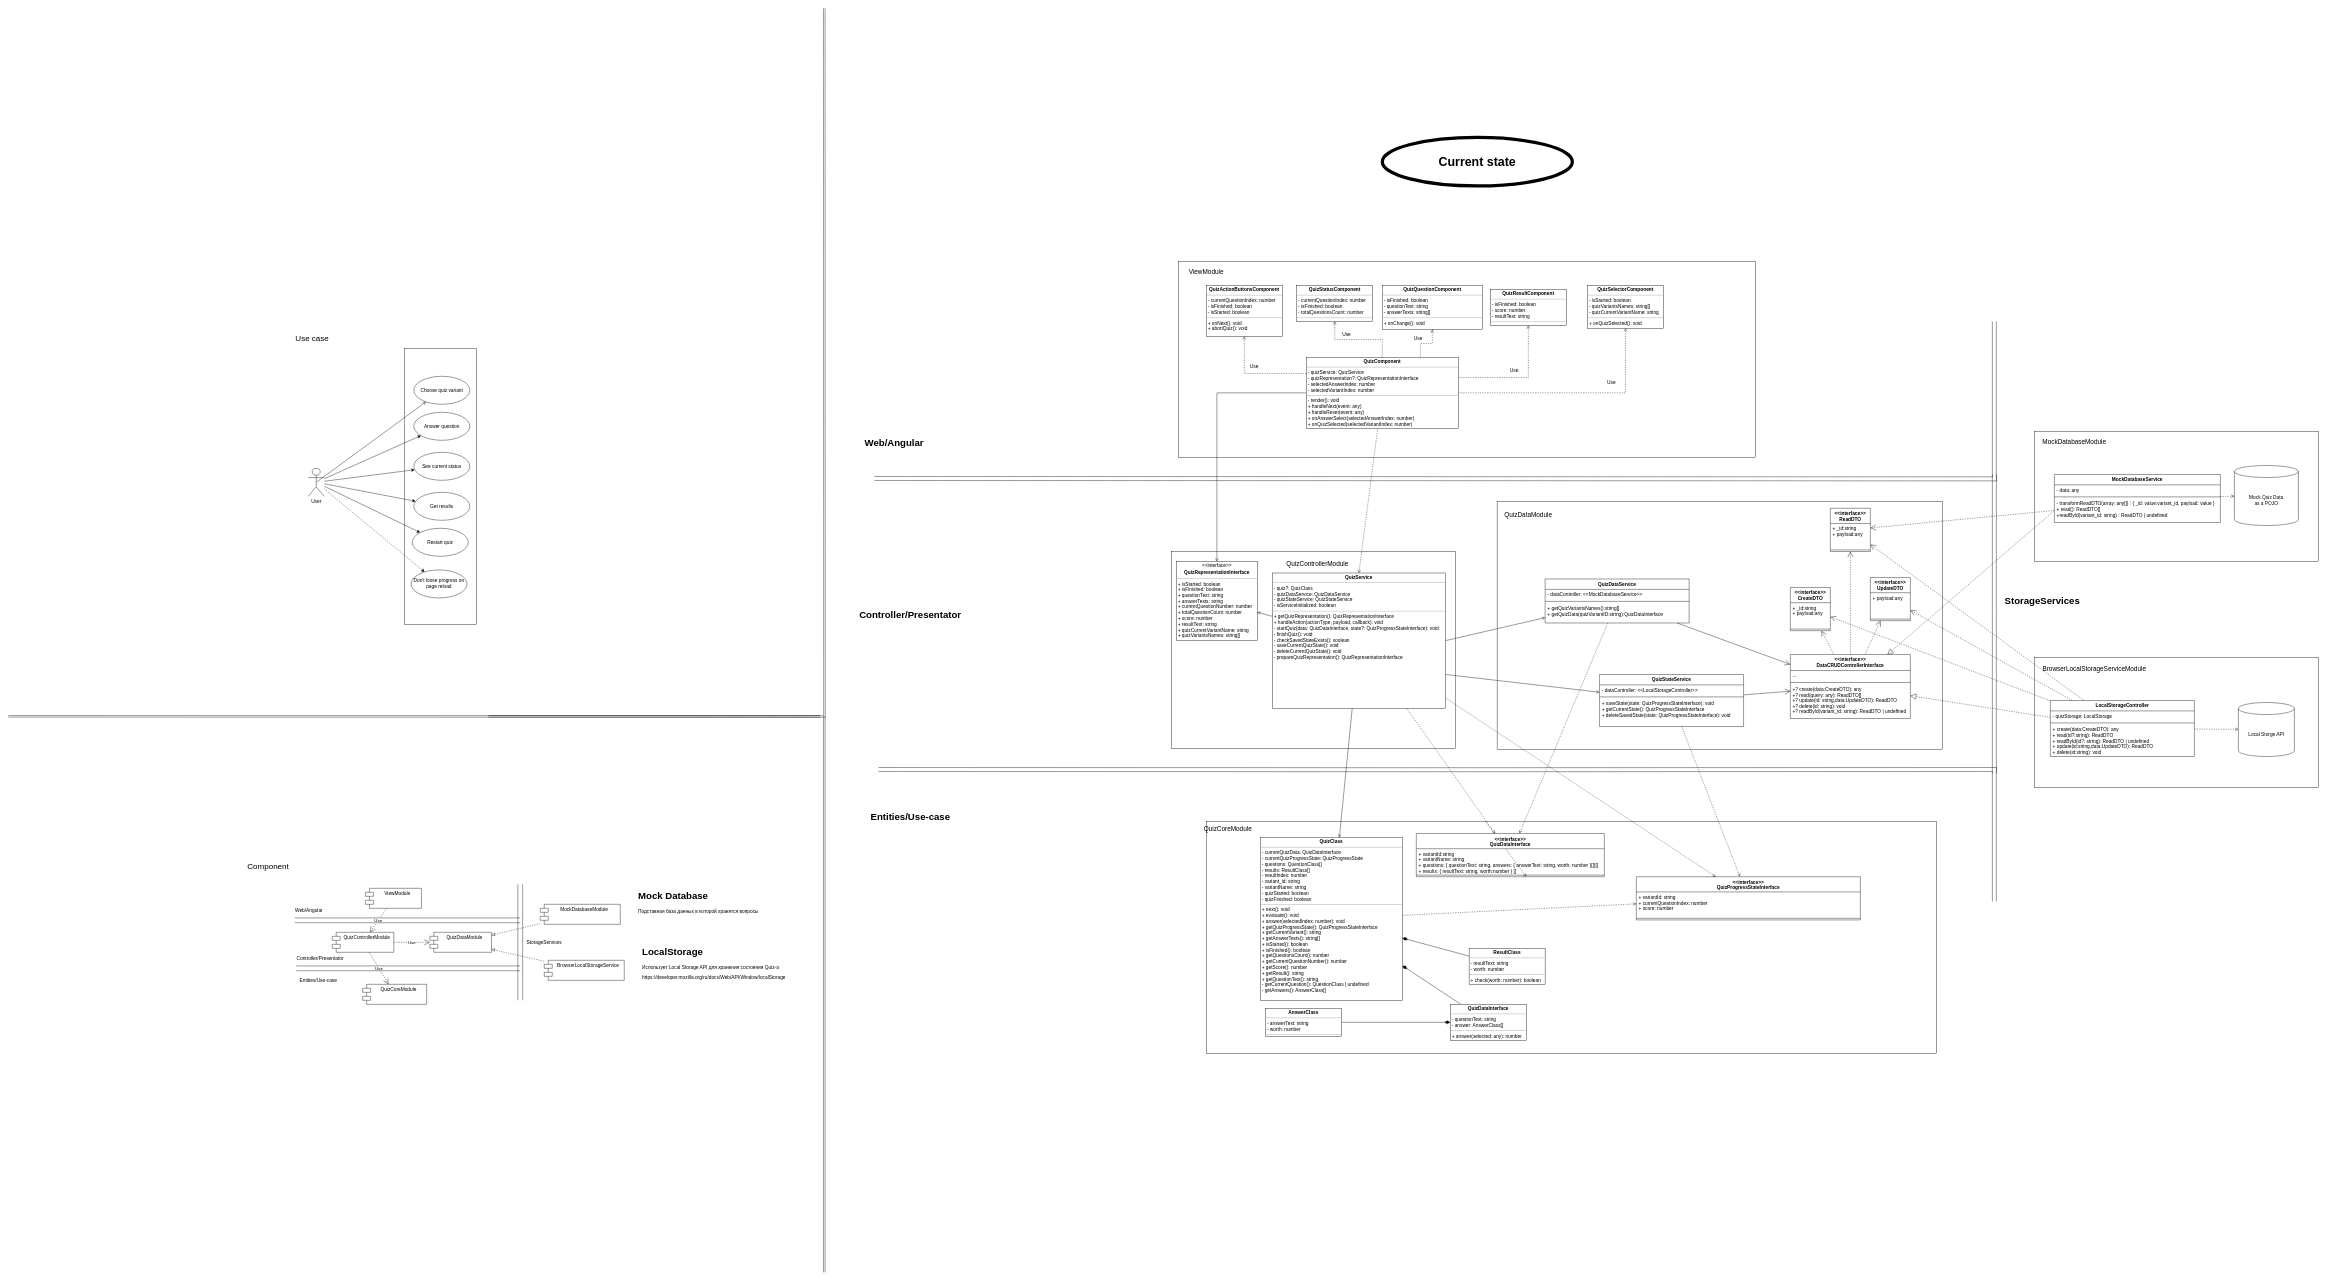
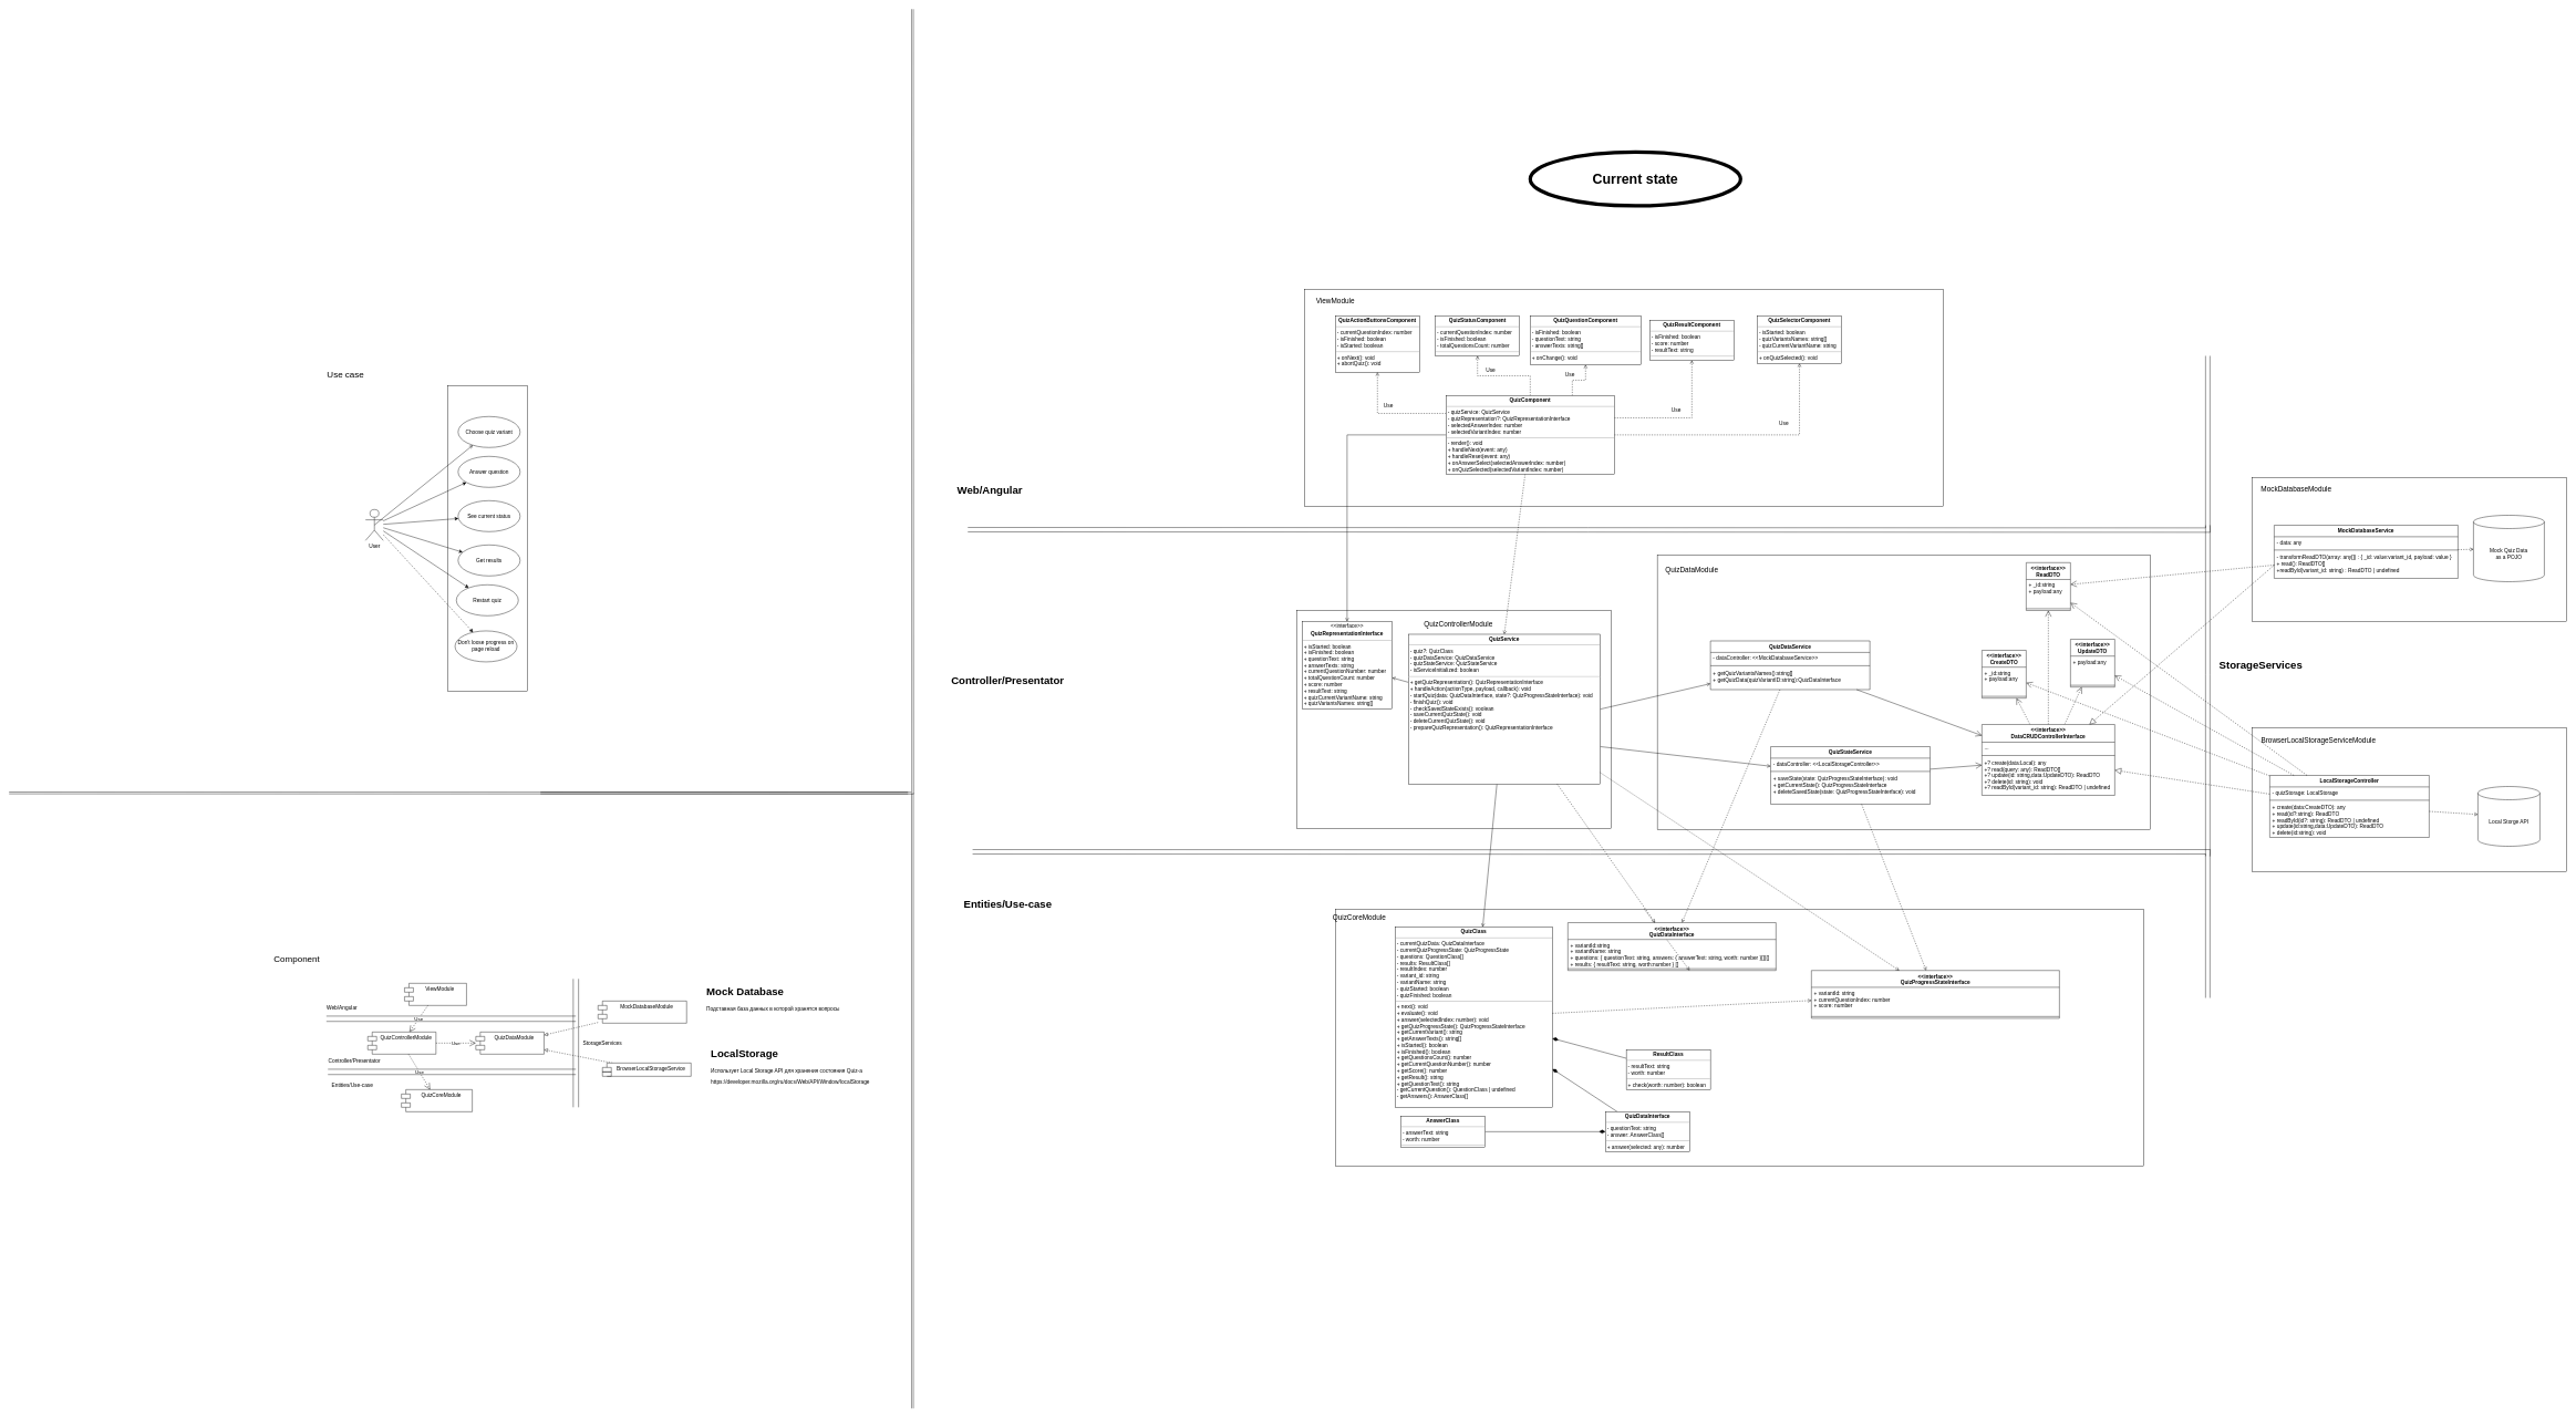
- <mxCell id="8" value="User" style="shape=umlActor;verticalLabelPosition=bottom;verticalAlign=top;html=1;" parent="1" vertex="1"><mxGeometry x="770" y="1170" width="40" height="70" as="geometry" /></mxCell>
+ <mxCell id="8" value="User" style="shape=umlActor;verticalLabelPosition=bottom;verticalAlign=top;html=1;" parent="1" vertex="1"><mxGeometry x="825" y="1150" width="40" height="70" as="geometry" /></mxCell>
- <mxCell id="98" value="+? create(data:CreateDTO): any&#10;+? read(query: any): ReadDTO[]&#10;+? update(id: string,data:UpdateDTO): ReadDTO&#10;+? delete(id: string): void&#10;+? readById(variant_id: string): ReadDTO | undefined" style="text;strokeColor=none;fillColor=none;align=left;verticalAlign=top;spacingLeft=4;spacingRight=4;overflow=hidden;rotatable=0;points=[[0,0.5],[1,0.5]];portConstraint=eastwest;fontSize=12;" parent="95" vertex="1"><mxGeometry y="74" width="300" height="86" as="geometry" /></mxCell>
+ <mxCell id="98" value="+? create(data:Local): any&#10;+? read(query: any): ReadDTO[]&#10;+? update(id: string,data:UpdateDTO): ReadDTO&#10;+? delete(id: string): void&#10;+? readById(variant_id: string): ReadDTO | undefined" style="text;strokeColor=none;fillColor=none;align=left;verticalAlign=top;spacingLeft=4;spacingRight=4;overflow=hidden;rotatable=0;points=[[0,0.5],[1,0.5]];portConstraint=eastwest;fontSize=12;" parent="95" vertex="1"><mxGeometry y="74" width="300" height="86" as="geometry" /></mxCell>
- <mxCell id="140" value="Local Storge API" style="shape=cylinder3;whiteSpace=wrap;html=1;boundedLbl=1;backgroundOutline=1;size=15;fontSize=12;fillColor=#FFFFFF;" parent="1" vertex="1"><mxGeometry x="5595" y="1755.5" width="140" height="135" as="geometry" /></mxCell>
+ <mxCell id="140" value="Local Storge API" style="shape=cylinder3;whiteSpace=wrap;html=1;boundedLbl=1;backgroundOutline=1;size=15;fontSize=12;fillColor=#FFFFFF;" parent="1" vertex="1"><mxGeometry x="5595" y="1775.5" width="140" height="135" as="geometry" /></mxCell>
- <mxCell id="122" value="BrowserLocalStorageService" style="shape=module;align=left;spacingLeft=20;align=center;verticalAlign=top;" parent="1" vertex="1"><mxGeometry x="1360" y="2400" width="200" height="50" as="geometry" /></mxCell>
+ <mxCell id="122" value="BrowserLocalStorageService" style="shape=module;align=left;spacingLeft=20;align=center;verticalAlign=top;" parent="1" vertex="1"><mxGeometry x="1360" y="2400" width="200" height="30" as="geometry" /></mxCell>
